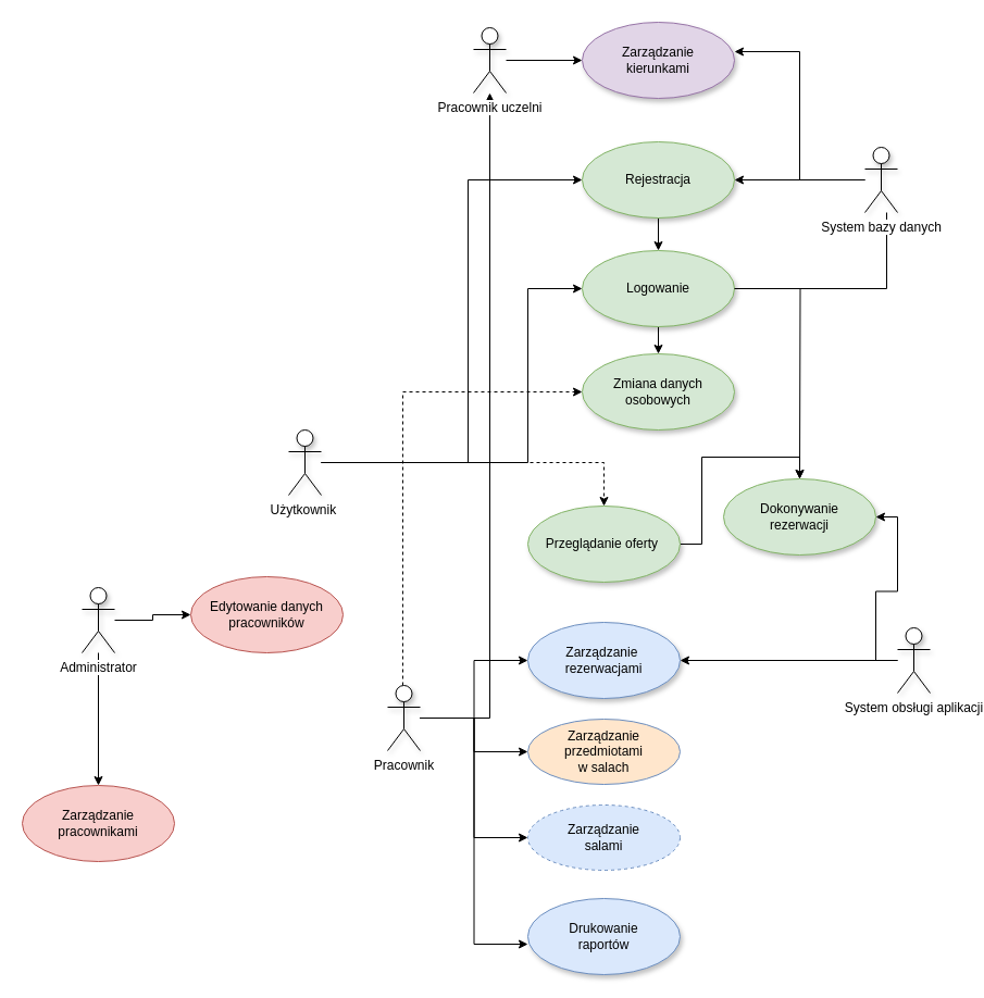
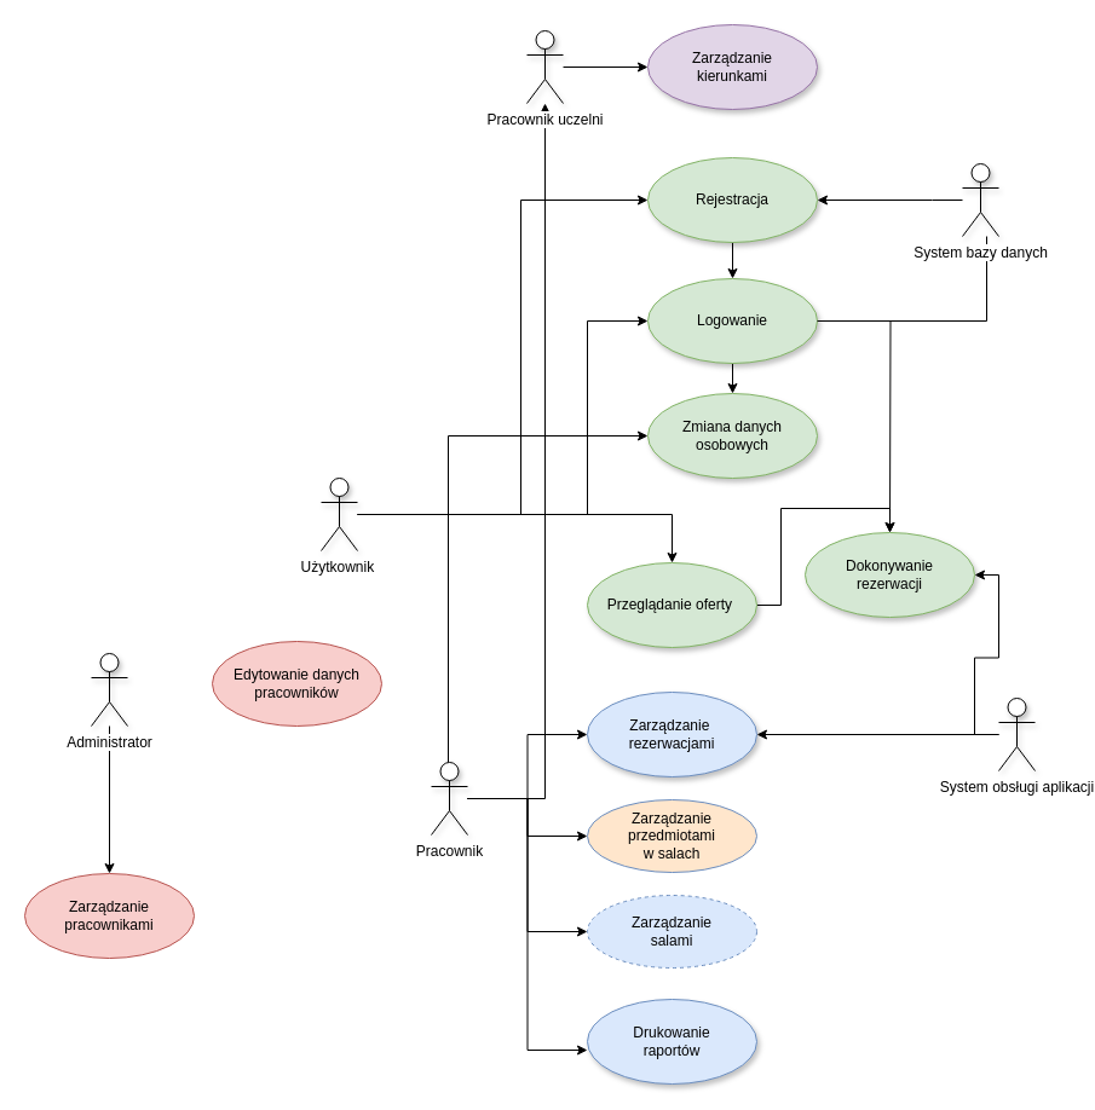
- <mxCell id="29" style="edgeStyle=orthogonalEdgeStyle;rounded=0;orthogonalLoop=1;jettySize=auto;html=1;entryX=1;entryY=0.386;entryDx=0;entryDy=0;entryPerimeter=0;" edge="1" parent="1" source="30" target="40"><mxGeometry relative="1" as="geometry" /></mxCell>
- <mxCell id="22" style="edgeStyle=orthogonalEdgeStyle;rounded=0;orthogonalLoop=1;jettySize=auto;html=1;entryX=0;entryY=0.5;entryDx=0;entryDy=0;dashed=1;" edge="1" parent="1" source="23" target="25"><mxGeometry relative="1" as="geometry"><Array as="points"><mxPoint x="370" y="360" /></Array></mxGeometry></mxCell>
+ <mxCell id="22" style="edgeStyle=orthogonalEdgeStyle;rounded=0;orthogonalLoop=1;jettySize=auto;html=1;entryX=0;entryY=0.5;entryDx=0;entryDy=0;" edge="1" parent="1" source="23" target="25"><mxGeometry relative="1" as="geometry"><Array as="points"><mxPoint x="370" y="360" /></Array></mxGeometry></mxCell>
- <mxCell id="2" style="edgeStyle=orthogonalEdgeStyle;rounded=0;orthogonalLoop=1;jettySize=auto;html=1;dashed=1;" parent="1" source="5" target="10" edge="1"><mxGeometry relative="1" as="geometry" /></mxCell>
+ <mxCell id="2" style="edgeStyle=orthogonalEdgeStyle;rounded=0;orthogonalLoop=1;jettySize=auto;html=1;" parent="1" source="5" target="10" edge="1"><mxGeometry relative="1" as="geometry" /></mxCell>
- <mxCell id="32" style="edgeStyle=orthogonalEdgeStyle;rounded=0;orthogonalLoop=1;jettySize=auto;html=1;entryX=0;entryY=0.5;entryDx=0;entryDy=0;" edge="1" parent="1" source="33" target="34"><mxGeometry relative="1" as="geometry" /></mxCell>
